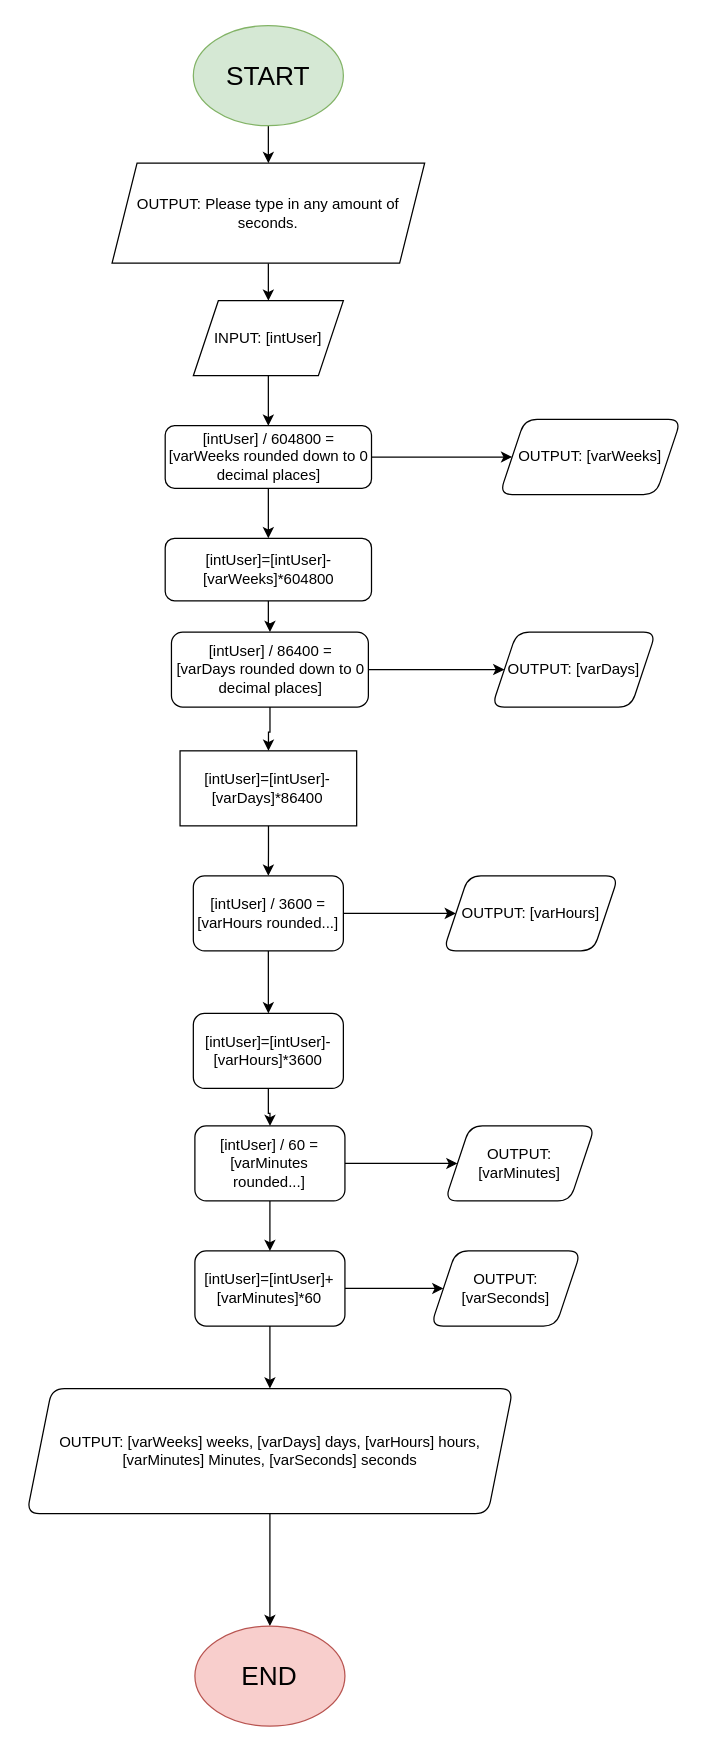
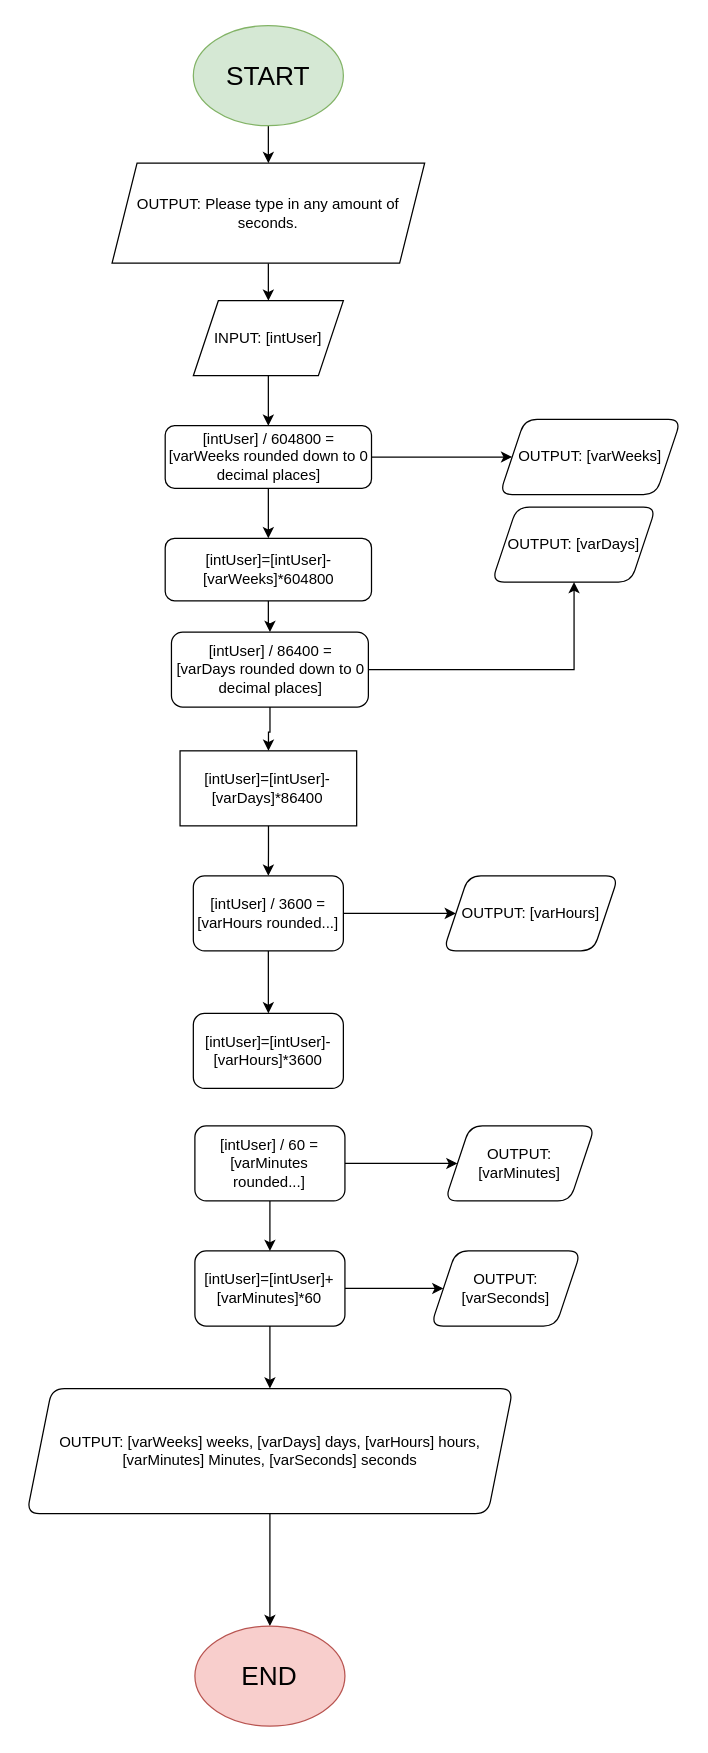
- <mxCell id="17" value="OUTPUT: [varDays]" style="shape=parallelogram;perimeter=parallelogramPerimeter;whiteSpace=wrap;html=1;fixedSize=1;rounded=1;" vertex="1" parent="1"><mxGeometry x="392.75" y="505" width="131.25" height="60" as="geometry" /></mxCell>
+ <mxCell id="17" value="OUTPUT: [varDays]" style="shape=parallelogram;perimeter=parallelogramPerimeter;whiteSpace=wrap;html=1;fixedSize=1;rounded=1;" vertex="1" parent="1"><mxGeometry x="392.75" y="405" width="131.25" height="60" as="geometry" /></mxCell>
- <mxCell id="24" value="" style="edgeStyle=orthogonalEdgeStyle;rounded=0;orthogonalLoop=1;jettySize=auto;html=1;" edge="1" parent="1" source="25" target="28"><mxGeometry relative="1" as="geometry" /></mxCell>
